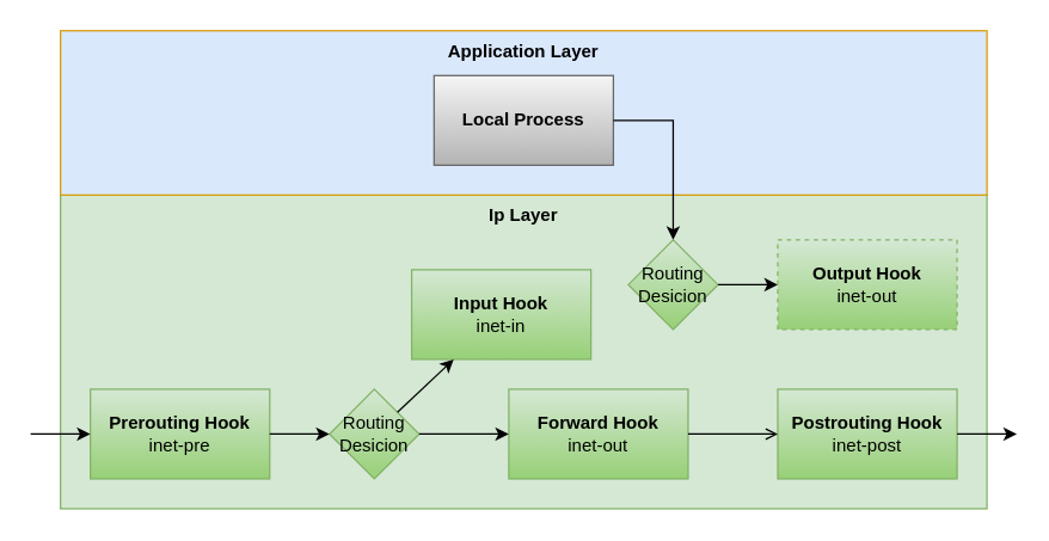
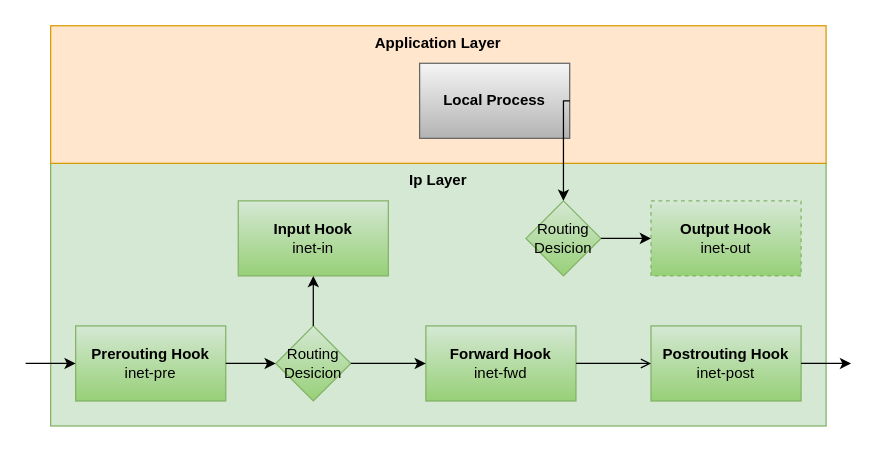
- <mxCell id="3" value="Application Layer" style="rounded=0;whiteSpace=wrap;html=1;fillColor=#dae8fc;strokeColor=#d79b00;verticalAlign=top;fontStyle=1;" vertex="1" parent="1"><mxGeometry x="40" y="20" width="620" height="110" as="geometry" /></mxCell>
+ <mxCell id="3" value="Application Layer" style="rounded=0;whiteSpace=wrap;html=1;fillColor=#ffe6cc;strokeColor=#d79b00;verticalAlign=top;fontStyle=1" vertex="1" parent="1"><mxGeometry x="40" y="20" width="620" height="110" as="geometry" /></mxCell>
- <mxCell id="10" value="&lt;b&gt;Local Process&lt;/b&gt;" style="rounded=0;whiteSpace=wrap;html=1;fillColor=#f5f5f5;strokeColor=#666666;gradientColor=#b3b3b3;" vertex="1" parent="1"><mxGeometry x="290" y="50" width="120" height="60" as="geometry" /></mxCell>
+ <mxCell id="10" value="&lt;b&gt;Local Process&lt;/b&gt;" style="rounded=0;whiteSpace=wrap;html=1;fillColor=#f5f5f5;strokeColor=#666666;gradientColor=#b3b3b3;" vertex="1" parent="1"><mxGeometry x="335" y="50" width="120" height="60" as="geometry" /></mxCell>
- <mxCell id="5" value="&lt;b&gt;Input Hook&lt;/b&gt;&lt;br&gt;inet-in" style="rounded=0;whiteSpace=wrap;html=1;fillColor=#d5e8d4;strokeColor=#82b366;gradientColor=#97d077;" vertex="1" parent="1"><mxGeometry x="275" y="180" width="120" height="60" as="geometry" /></mxCell>
+ <mxCell id="5" value="&lt;b&gt;Input Hook&lt;/b&gt;&lt;br&gt;inet-in" style="rounded=0;whiteSpace=wrap;html=1;fillColor=#d5e8d4;strokeColor=#82b366;gradientColor=#97d077;" vertex="1" parent="1"><mxGeometry x="190" y="160" width="120" height="60" as="geometry" /></mxCell>
- <mxCell id="6" value="&lt;b&gt;Forward Hook&lt;/b&gt;&lt;br&gt;inet-out" style="rounded=0;whiteSpace=wrap;html=1;fillColor=#d5e8d4;strokeColor=#82b366;gradientColor=#97d077;" vertex="1" parent="1"><mxGeometry x="340" y="260" width="120" height="60" as="geometry" /></mxCell>
+ <mxCell id="6" value="&lt;b&gt;Forward Hook&lt;/b&gt;&lt;br&gt;inet-fwd" style="rounded=0;whiteSpace=wrap;html=1;fillColor=#d5e8d4;strokeColor=#82b366;gradientColor=#97d077;" vertex="1" parent="1"><mxGeometry x="340" y="260" width="120" height="60" as="geometry" /></mxCell>
